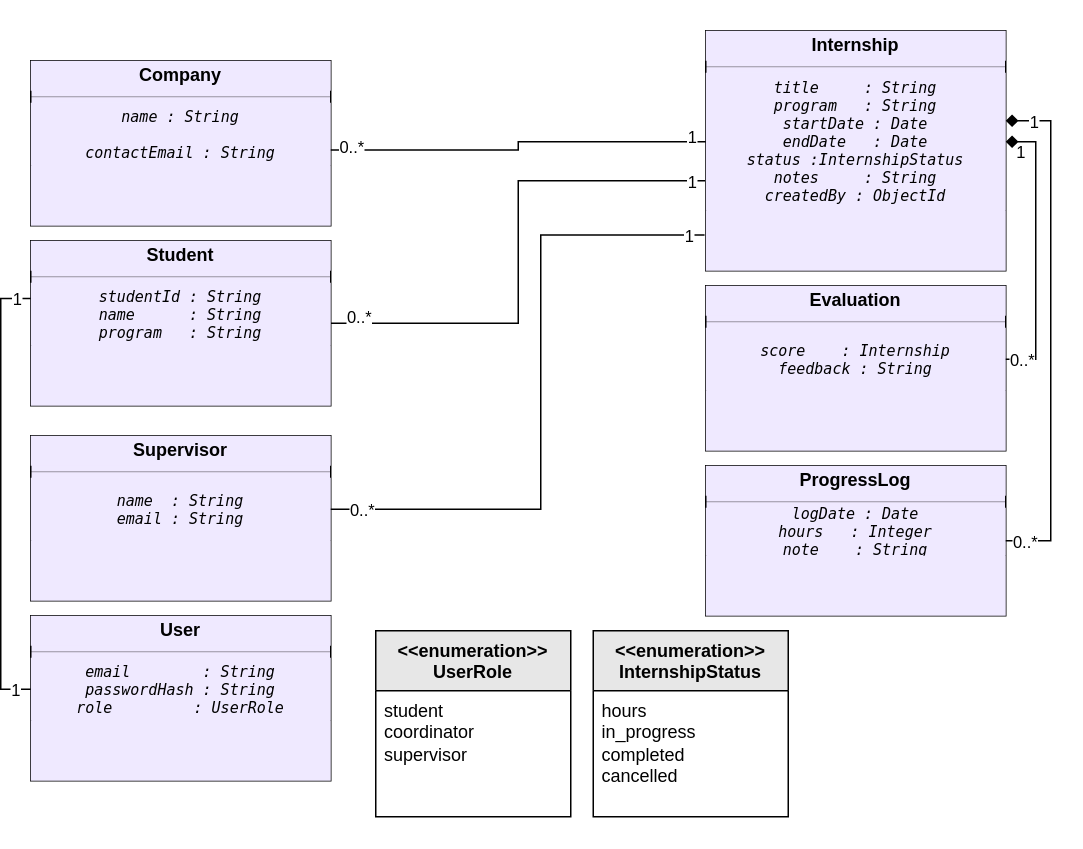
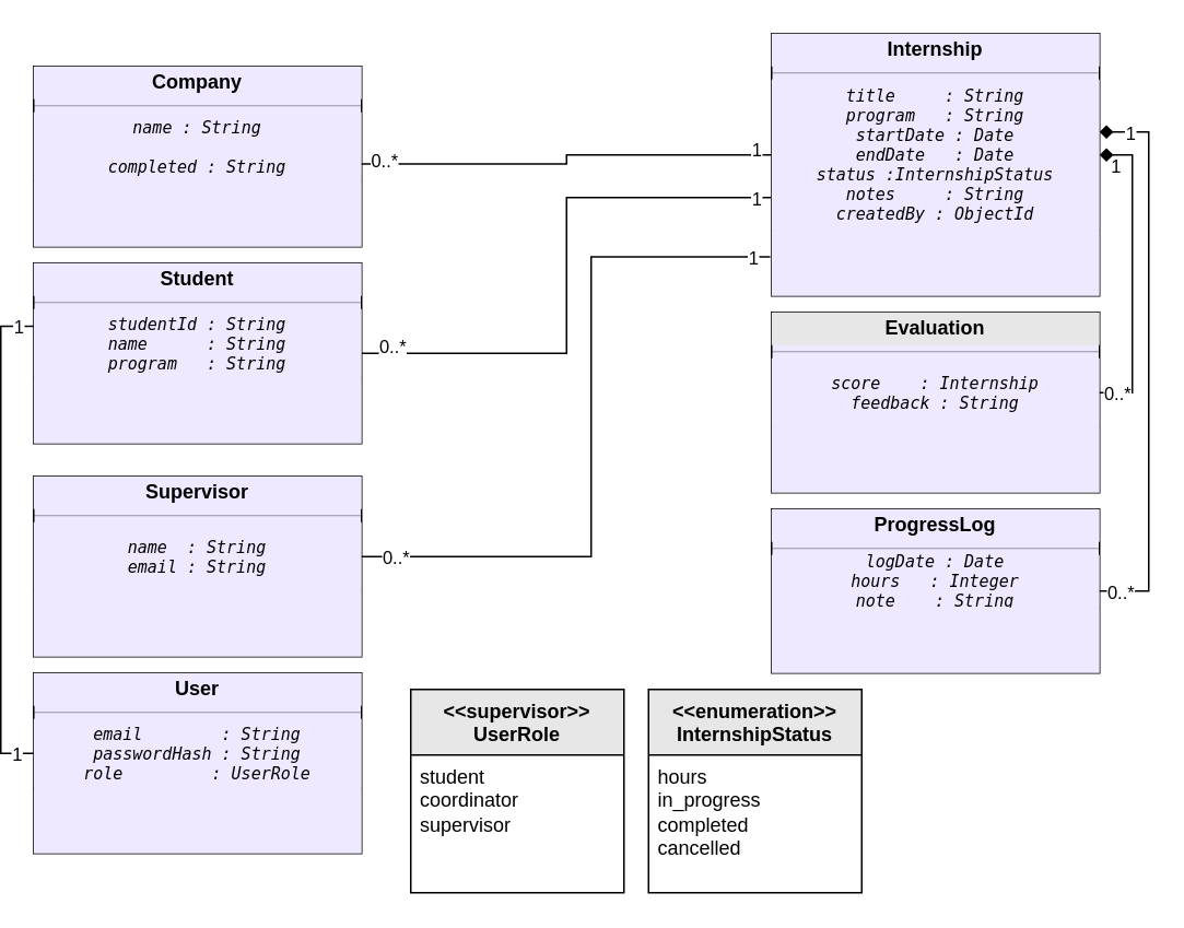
- <mxCell id="5" value="&lt;code data-end=&quot;1332&quot; data-start=&quot;1317&quot;&gt;name : String&lt;/code&gt;&lt;br data-end=&quot;1335&quot; data-start=&quot;1332&quot;&gt;&lt;br&gt;&lt;code data-end=&quot;1360&quot; data-start=&quot;1337&quot;&gt;contactEmail : String&lt;/code&gt;" style="html=1;align=center;spacing=0;verticalAlign=middle;strokeColor=none;fillColor=#EFE9FF;whiteSpace=wrap;fontStyle=2;fontSize=10;labelBackgroundColor=none;" vertex="1" parent="2"><mxGeometry y="28" width="200" height="42" as="geometry" /></mxCell>
+ <mxCell id="5" value="&lt;code data-end=&quot;1332&quot; data-start=&quot;1317&quot;&gt;name : String&lt;/code&gt;&lt;br data-end=&quot;1335&quot; data-start=&quot;1332&quot;&gt;&lt;br&gt;&lt;code data-end=&quot;1360&quot; data-start=&quot;1337&quot;&gt;completed : String&lt;/code&gt;" style="html=1;align=center;spacing=0;verticalAlign=middle;strokeColor=none;fillColor=#EFE9FF;whiteSpace=wrap;fontStyle=2;fontSize=10;labelBackgroundColor=none;" vertex="1" parent="2"><mxGeometry y="28" width="200" height="42" as="geometry" /></mxCell>
- <mxCell id="36" value="Evaluation" style="html=1;align=center;spacing=0;verticalAlign=middle;strokeColor=none;fillColor=#EFE9FF;whiteSpace=wrap;fontStyle=1;labelBackgroundColor=none;" vertex="1" parent="35"><mxGeometry width="200" height="20" as="geometry" /></mxCell>
+ <mxCell id="36" value="Evaluation" style="html=1;align=center;spacing=0;verticalAlign=middle;strokeColor=none;fillColor=#e7e7e7;whiteSpace=wrap;fontStyle=1;labelBackgroundColor=none;" vertex="1" parent="35"><mxGeometry width="200" height="20" as="geometry" /></mxCell>
- <mxCell id="42" value="&amp;lt;&amp;lt;enumeration&amp;gt;&amp;gt; UserRole" style="swimlane;fontStyle=1;align=center;verticalAlign=top;childLayout=stackLayout;horizontal=1;startSize=40;horizontalStack=0;resizeParent=1;resizeParentMax=0;resizeLast=0;collapsible=1;marginBottom=0;whiteSpace=wrap;html=1;fillColor=#E7E7E7;" vertex="1" parent="1"><mxGeometry x="250" y="420" width="130" height="124" as="geometry" /></mxCell>
+ <mxCell id="42" value="&amp;lt;&amp;lt;supervisor&amp;gt;&amp;gt; UserRole" style="swimlane;fontStyle=1;align=center;verticalAlign=top;childLayout=stackLayout;horizontal=1;startSize=40;horizontalStack=0;resizeParent=1;resizeParentMax=0;resizeLast=0;collapsible=1;marginBottom=0;whiteSpace=wrap;html=1;fillColor=#E7E7E7;" vertex="1" parent="1"><mxGeometry x="250" y="420" width="130" height="124" as="geometry" /></mxCell>
